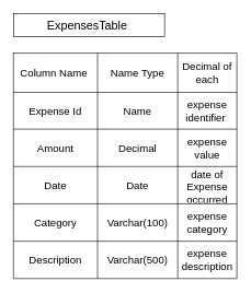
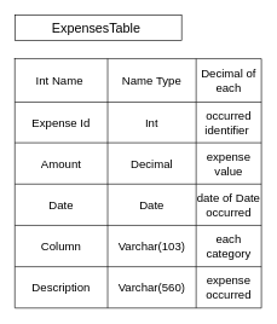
- <mxCell id="5" value="Column Name&amp;nbsp;" style="shape=partialRectangle;html=1;whiteSpace=wrap;connectable=0;strokeColor=inherit;overflow=hidden;fillColor=none;top=0;left=0;bottom=0;right=0;pointerEvents=1;fontSize=16;" vertex="1" parent="4"><mxGeometry width="128" height="60" as="geometry"><mxRectangle width="128" height="60" as="alternateBounds" /></mxGeometry></mxCell>
+ <mxCell id="5" value="Int Name&amp;nbsp;" style="shape=partialRectangle;html=1;whiteSpace=wrap;connectable=0;strokeColor=inherit;overflow=hidden;fillColor=none;top=0;left=0;bottom=0;right=0;pointerEvents=1;fontSize=16;" vertex="1" parent="4"><mxGeometry width="128" height="60" as="geometry"><mxRectangle width="128" height="60" as="alternateBounds" /></mxGeometry></mxCell>
- <mxCell id="10" value="Name" style="shape=partialRectangle;html=1;whiteSpace=wrap;connectable=0;strokeColor=inherit;overflow=hidden;fillColor=none;top=0;left=0;bottom=0;right=0;pointerEvents=1;fontSize=16;" vertex="1" parent="8"><mxGeometry x="128" width="122" height="56" as="geometry"><mxRectangle width="122" height="56" as="alternateBounds" /></mxGeometry></mxCell>
+ <mxCell id="10" value="Int" style="shape=partialRectangle;html=1;whiteSpace=wrap;connectable=0;strokeColor=inherit;overflow=hidden;fillColor=none;top=0;left=0;bottom=0;right=0;pointerEvents=1;fontSize=16;" vertex="1" parent="8"><mxGeometry x="128" width="122" height="56" as="geometry"><mxRectangle width="122" height="56" as="alternateBounds" /></mxGeometry></mxCell>
- <mxCell id="11" value="expense identifier&amp;nbsp;" style="shape=partialRectangle;html=1;whiteSpace=wrap;connectable=0;strokeColor=inherit;overflow=hidden;fillColor=none;top=0;left=0;bottom=0;right=0;pointerEvents=1;fontSize=16;" vertex="1" parent="8"><mxGeometry x="250" width="90" height="56" as="geometry"><mxRectangle width="90" height="56" as="alternateBounds" /></mxGeometry></mxCell>
+ <mxCell id="11" value="occurred identifier&amp;nbsp;" style="shape=partialRectangle;html=1;whiteSpace=wrap;connectable=0;strokeColor=inherit;overflow=hidden;fillColor=none;top=0;left=0;bottom=0;right=0;pointerEvents=1;fontSize=16;" vertex="1" parent="8"><mxGeometry x="250" width="90" height="56" as="geometry"><mxRectangle width="90" height="56" as="alternateBounds" /></mxGeometry></mxCell>
- <mxCell id="19" value="date of Expense occurred" style="shape=partialRectangle;html=1;whiteSpace=wrap;connectable=0;strokeColor=inherit;overflow=hidden;fillColor=none;top=0;left=0;bottom=0;right=0;pointerEvents=1;fontSize=16;" vertex="1" parent="16"><mxGeometry x="250" width="90" height="57" as="geometry"><mxRectangle width="90" height="57" as="alternateBounds" /></mxGeometry></mxCell>
+ <mxCell id="19" value="date of Date occurred" style="shape=partialRectangle;html=1;whiteSpace=wrap;connectable=0;strokeColor=inherit;overflow=hidden;fillColor=none;top=0;left=0;bottom=0;right=0;pointerEvents=1;fontSize=16;" vertex="1" parent="16"><mxGeometry x="250" width="90" height="57" as="geometry"><mxRectangle width="90" height="57" as="alternateBounds" /></mxGeometry></mxCell>
- <mxCell id="21" value="Category" style="shape=partialRectangle;html=1;whiteSpace=wrap;connectable=0;strokeColor=inherit;overflow=hidden;fillColor=none;top=0;left=0;bottom=0;right=0;pointerEvents=1;fontSize=16;" vertex="1" parent="20"><mxGeometry width="128" height="57" as="geometry"><mxRectangle width="128" height="57" as="alternateBounds" /></mxGeometry></mxCell>
+ <mxCell id="21" value="Column" style="shape=partialRectangle;html=1;whiteSpace=wrap;connectable=0;strokeColor=inherit;overflow=hidden;fillColor=none;top=0;left=0;bottom=0;right=0;pointerEvents=1;fontSize=16;" vertex="1" parent="20"><mxGeometry width="128" height="57" as="geometry"><mxRectangle width="128" height="57" as="alternateBounds" /></mxGeometry></mxCell>
- <mxCell id="22" value="Varchar(100)" style="shape=partialRectangle;html=1;whiteSpace=wrap;connectable=0;strokeColor=inherit;overflow=hidden;fillColor=none;top=0;left=0;bottom=0;right=0;pointerEvents=1;fontSize=16;" vertex="1" parent="20"><mxGeometry x="128" width="122" height="57" as="geometry"><mxRectangle width="122" height="57" as="alternateBounds" /></mxGeometry></mxCell>
+ <mxCell id="22" value="Varchar(103)" style="shape=partialRectangle;html=1;whiteSpace=wrap;connectable=0;strokeColor=inherit;overflow=hidden;fillColor=none;top=0;left=0;bottom=0;right=0;pointerEvents=1;fontSize=16;" vertex="1" parent="20"><mxGeometry x="128" width="122" height="57" as="geometry"><mxRectangle width="122" height="57" as="alternateBounds" /></mxGeometry></mxCell>
- <mxCell id="23" value="expense category" style="shape=partialRectangle;html=1;whiteSpace=wrap;connectable=0;strokeColor=inherit;overflow=hidden;fillColor=none;top=0;left=0;bottom=0;right=0;pointerEvents=1;fontSize=16;" vertex="1" parent="20"><mxGeometry x="250" width="90" height="57" as="geometry"><mxRectangle width="90" height="57" as="alternateBounds" /></mxGeometry></mxCell>
+ <mxCell id="23" value="each category" style="shape=partialRectangle;html=1;whiteSpace=wrap;connectable=0;strokeColor=inherit;overflow=hidden;fillColor=none;top=0;left=0;bottom=0;right=0;pointerEvents=1;fontSize=16;" vertex="1" parent="20"><mxGeometry x="250" width="90" height="57" as="geometry"><mxRectangle width="90" height="57" as="alternateBounds" /></mxGeometry></mxCell>
- <mxCell id="26" value="Varchar(500)" style="shape=partialRectangle;html=1;whiteSpace=wrap;connectable=0;strokeColor=inherit;overflow=hidden;fillColor=none;top=0;left=0;bottom=0;right=0;pointerEvents=1;fontSize=16;" vertex="1" parent="24"><mxGeometry x="128" width="122" height="57" as="geometry"><mxRectangle width="122" height="57" as="alternateBounds" /></mxGeometry></mxCell>
+ <mxCell id="26" value="Varchar(560)" style="shape=partialRectangle;html=1;whiteSpace=wrap;connectable=0;strokeColor=inherit;overflow=hidden;fillColor=none;top=0;left=0;bottom=0;right=0;pointerEvents=1;fontSize=16;" vertex="1" parent="24"><mxGeometry x="128" width="122" height="57" as="geometry"><mxRectangle width="122" height="57" as="alternateBounds" /></mxGeometry></mxCell>
- <mxCell id="27" value="expense description" style="shape=partialRectangle;html=1;whiteSpace=wrap;connectable=0;strokeColor=inherit;overflow=hidden;fillColor=none;top=0;left=0;bottom=0;right=0;pointerEvents=1;fontSize=16;" vertex="1" parent="24"><mxGeometry x="250" width="90" height="57" as="geometry"><mxRectangle width="90" height="57" as="alternateBounds" /></mxGeometry></mxCell>
+ <mxCell id="27" value="expense occurred" style="shape=partialRectangle;html=1;whiteSpace=wrap;connectable=0;strokeColor=inherit;overflow=hidden;fillColor=none;top=0;left=0;bottom=0;right=0;pointerEvents=1;fontSize=16;" vertex="1" parent="24"><mxGeometry x="250" width="90" height="57" as="geometry"><mxRectangle width="90" height="57" as="alternateBounds" /></mxGeometry></mxCell>
